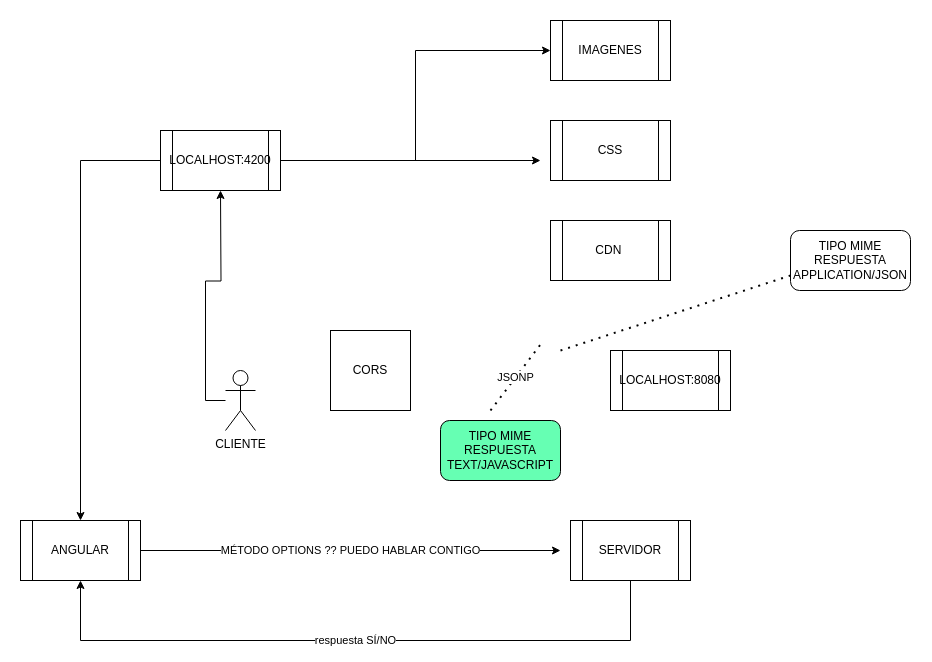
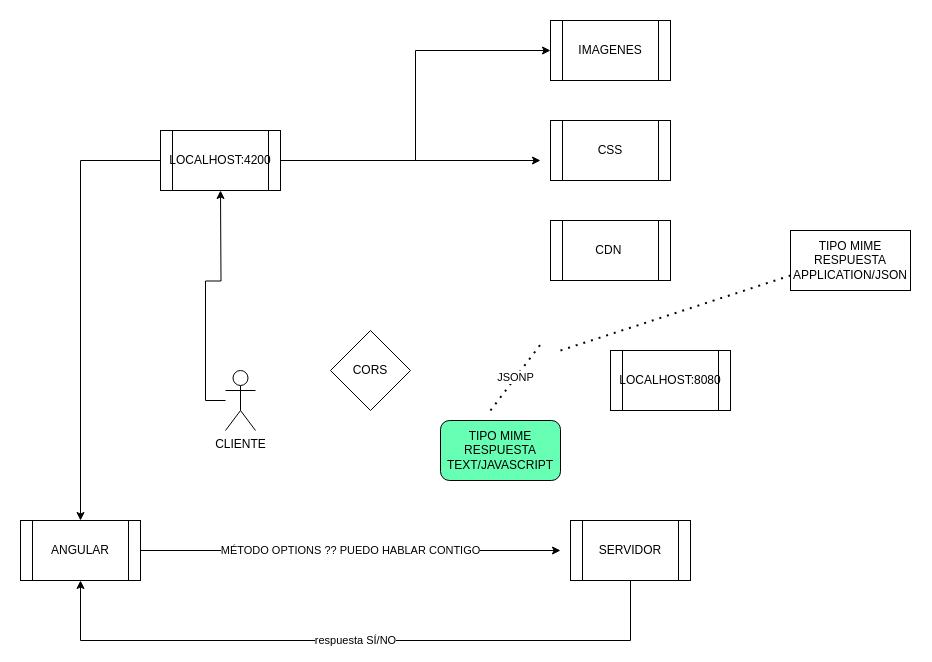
- <mxCell id="17" value="TIPO MIME RESPUESTA&lt;br&gt;APPLICATION/JSON" style="rounded=1;whiteSpace=wrap;html=1;" vertex="1" parent="1"><mxGeometry x="790" y="230" width="120" height="60" as="geometry" /></mxCell>
+ <mxCell id="17" value="TIPO MIME RESPUESTA&lt;br&gt;APPLICATION/JSON" style="whiteSpace=wrap;html=1;rounded=0;" vertex="1" parent="1"><mxGeometry x="790" y="230" width="120" height="60" as="geometry" /></mxCell>
- <mxCell id="12" value="CORS" style="whiteSpace=wrap;html=1;aspect=fixed;" parent="1" vertex="1"><mxGeometry x="330" y="330" width="80" height="80" as="geometry" /></mxCell>
+ <mxCell id="12" value="CORS" style="rhombus;whiteSpace=wrap;html=1;aspect=fixed;" parent="1" vertex="1"><mxGeometry x="330" y="330" width="80" height="80" as="geometry" /></mxCell>
